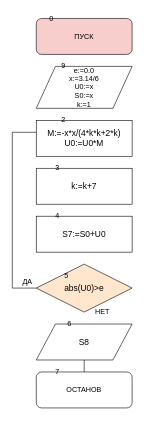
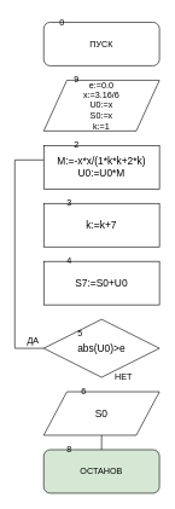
- <mxCell id="3" value="&lt;font style=&quot;vertical-align: inherit&quot;&gt;&lt;font style=&quot;vertical-align: inherit&quot;&gt;ПУСК&lt;/font&gt;&lt;/font&gt;" style="rounded=1;whiteSpace=wrap;html=1;fillColor=#f8cecc;" parent="1" vertex="1"><mxGeometry x="60" y="30" width="160" height="60" as="geometry" /></mxCell>
+ <mxCell id="3" value="&lt;font style=&quot;vertical-align: inherit&quot;&gt;&lt;font style=&quot;vertical-align: inherit&quot;&gt;ПУСК&lt;/font&gt;&lt;/font&gt;" style="rounded=1;whiteSpace=wrap;html=1;" parent="1" vertex="1"><mxGeometry x="60" y="30" width="160" height="60" as="geometry" /></mxCell>
- <mxCell id="5" value="&lt;div&gt;e:=0.0&lt;/div&gt;&lt;div&gt;x:=3.14/6&lt;/div&gt;&lt;div&gt;U0:=x&lt;/div&gt;&lt;div&gt;S0:=x&lt;/div&gt;&lt;div&gt;k:=1&lt;/div&gt;" style="shape=parallelogram;perimeter=parallelogramPerimeter;whiteSpace=wrap;html=1;" parent="1" vertex="1"><mxGeometry x="60" y="110" width="160" height="70" as="geometry" /></mxCell>
+ <mxCell id="5" value="&lt;div&gt;e:=0.0&lt;/div&gt;&lt;div&gt;x:=3.16/6&lt;/div&gt;&lt;div&gt;U0:=x&lt;/div&gt;&lt;div&gt;S0:=x&lt;/div&gt;&lt;div&gt;k:=1&lt;/div&gt;" style="shape=parallelogram;perimeter=parallelogramPerimeter;whiteSpace=wrap;html=1;" parent="1" vertex="1"><mxGeometry x="60" y="110" width="160" height="70" as="geometry" /></mxCell>
- <mxCell id="6" value="&lt;div&gt;&lt;span style=&quot;font-size: 14px&quot;&gt;M:=-x*x/(4*k*k+2*k)&lt;/span&gt;&lt;/div&gt;&lt;div&gt;&lt;span style=&quot;font-size: 14px&quot;&gt;U0:=U0*M&lt;/span&gt;&lt;/div&gt;" style="rounded=0;whiteSpace=wrap;html=1;" parent="1" vertex="1"><mxGeometry x="60" y="200" width="160" height="60" as="geometry" /></mxCell>
+ <mxCell id="6" value="&lt;div&gt;&lt;span style=&quot;font-size: 14px&quot;&gt;M:=-x*x/(1*k*k+2*k)&lt;/span&gt;&lt;/div&gt;&lt;div&gt;&lt;span style=&quot;font-size: 14px&quot;&gt;U0:=U0*M&lt;/span&gt;&lt;/div&gt;" style="rounded=0;whiteSpace=wrap;html=1;" parent="1" vertex="1"><mxGeometry x="60" y="200" width="160" height="60" as="geometry" /></mxCell>
- <mxCell id="7" value="&lt;font style=&quot;font-size: 14px&quot;&gt;abs(U0)&amp;gt;e&lt;/font&gt;" style="rhombus;whiteSpace=wrap;html=1;fillColor=#ffe6cc;" parent="1" vertex="1"><mxGeometry x="60" y="440" width="160" height="80" as="geometry" /></mxCell>
+ <mxCell id="7" value="&lt;font style=&quot;font-size: 14px&quot;&gt;abs(U0)&amp;gt;e&lt;/font&gt;" style="rhombus;whiteSpace=wrap;html=1;" parent="1" vertex="1"><mxGeometry x="60" y="440" width="160" height="80" as="geometry" /></mxCell>
- <mxCell id="16" value="&lt;font style=&quot;font-size: 14px&quot;&gt;S8&lt;/font&gt;" style="shape=parallelogram;perimeter=parallelogramPerimeter;whiteSpace=wrap;html=1;" parent="1" vertex="1"><mxGeometry x="60" y="540" width="160" height="60" as="geometry" /></mxCell>
+ <mxCell id="16" value="&lt;font style=&quot;font-size: 14px&quot;&gt;S0&lt;/font&gt;" style="shape=parallelogram;perimeter=parallelogramPerimeter;whiteSpace=wrap;html=1;" parent="1" vertex="1"><mxGeometry x="60" y="540" width="160" height="60" as="geometry" /></mxCell>
- <mxCell id="23" value="7" style="text;html=1;align=center;verticalAlign=middle;resizable=0;points=[];;autosize=1;" parent="1" vertex="1"><mxGeometry x="85" y="610" width="20" height="20" as="geometry" /></mxCell>
+ <mxCell id="23" value="8" style="text;html=1;align=center;verticalAlign=middle;resizable=0;points=[];;autosize=1;" parent="1" vertex="1"><mxGeometry x="85" y="610" width="20" height="20" as="geometry" /></mxCell>
- <mxCell id="4" value="&lt;font style=&quot;vertical-align: inherit&quot;&gt;&lt;font style=&quot;vertical-align: inherit&quot;&gt;ОСТАНОВ&lt;/font&gt;&lt;/font&gt;" style="rounded=1;whiteSpace=wrap;html=1;" parent="1" vertex="1"><mxGeometry x="60" y="620" width="160" height="60" as="geometry" /></mxCell>
+ <mxCell id="4" value="&lt;font style=&quot;vertical-align: inherit&quot;&gt;&lt;font style=&quot;vertical-align: inherit&quot;&gt;ОСТАНОВ&lt;/font&gt;&lt;/font&gt;" style="rounded=1;whiteSpace=wrap;html=1;fillColor=#d5e8d4;" parent="1" vertex="1"><mxGeometry x="60" y="620" width="160" height="60" as="geometry" /></mxCell>
